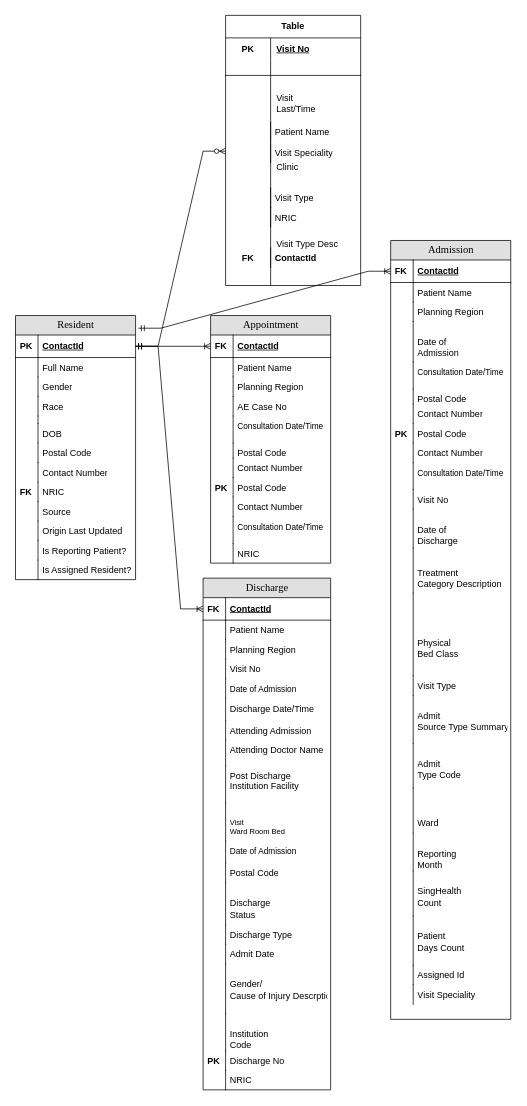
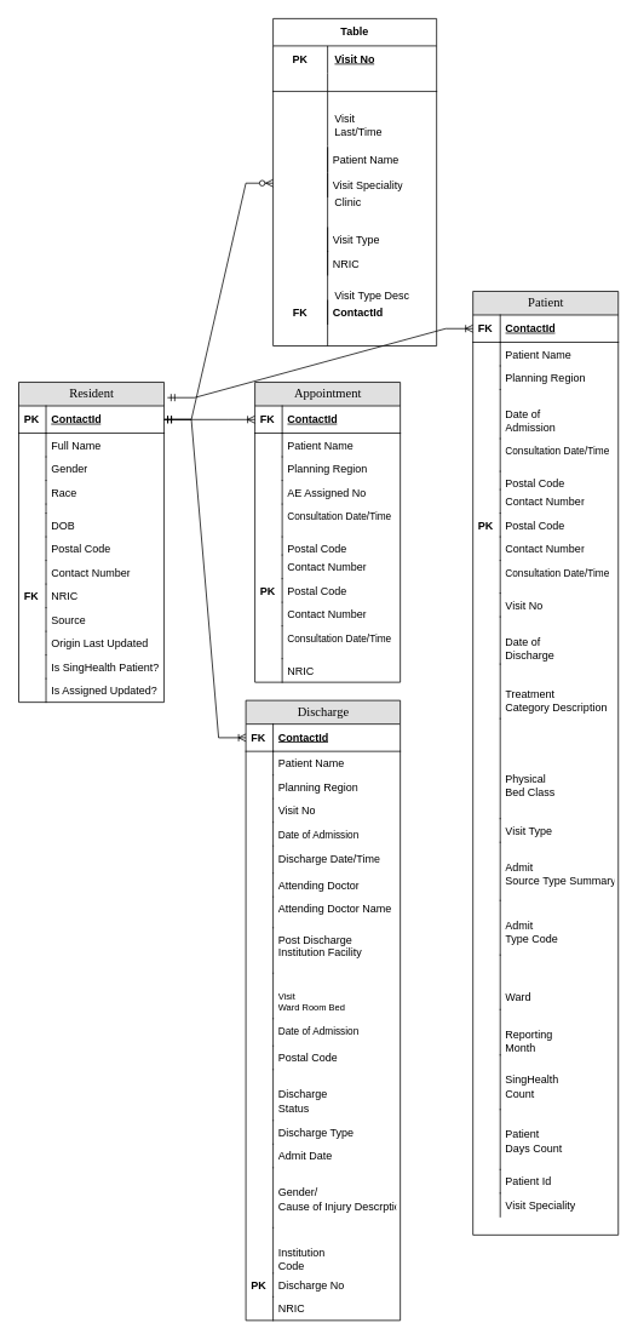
- <mxCell id="116" value="Admission" style="swimlane;html=1;fontStyle=0;childLayout=stackLayout;horizontal=1;startSize=26;fillColor=#e0e0e0;horizontalStack=0;resizeParent=1;resizeLast=0;collapsible=1;marginBottom=0;swimlaneFillColor=#ffffff;align=center;rounded=0;shadow=0;comic=0;labelBackgroundColor=none;strokeWidth=1;fontFamily=Verdana;fontSize=14" vertex="1" parent="1"><mxGeometry x="520" y="320" width="160" height="1038" as="geometry" /></mxCell>
+ <mxCell id="116" value="Patient" style="swimlane;html=1;fontStyle=0;childLayout=stackLayout;horizontal=1;startSize=26;fillColor=#e0e0e0;horizontalStack=0;resizeParent=1;resizeLast=0;collapsible=1;marginBottom=0;swimlaneFillColor=#ffffff;align=center;rounded=0;shadow=0;comic=0;labelBackgroundColor=none;strokeWidth=1;fontFamily=Verdana;fontSize=14" vertex="1" parent="1"><mxGeometry x="520" y="320" width="160" height="1038" as="geometry" /></mxCell>
- <mxCell id="36" value="AE Case No" style="shape=partialRectangle;top=0;left=0;right=0;bottom=0;html=1;align=left;verticalAlign=top;fillColor=none;spacingLeft=34;spacingRight=4;whiteSpace=wrap;overflow=hidden;rotatable=0;points=[[0,0.5],[1,0.5]];portConstraint=eastwest;dropTarget=0;" vertex="1" parent="29"><mxGeometry y="108" width="160" height="26" as="geometry" /></mxCell>
+ <mxCell id="36" value="AE Assigned No" style="shape=partialRectangle;top=0;left=0;right=0;bottom=0;html=1;align=left;verticalAlign=top;fillColor=none;spacingLeft=34;spacingRight=4;whiteSpace=wrap;overflow=hidden;rotatable=0;points=[[0,0.5],[1,0.5]];portConstraint=eastwest;dropTarget=0;" vertex="1" parent="29"><mxGeometry y="108" width="160" height="26" as="geometry" /></mxCell>
- <mxCell id="25" value="Is Reporting Patient?" style="shape=partialRectangle;top=0;left=0;right=0;bottom=0;html=1;align=left;verticalAlign=top;fillColor=none;spacingLeft=34;spacingRight=4;whiteSpace=wrap;overflow=hidden;rotatable=0;points=[[0,0.5],[1,0.5]];portConstraint=eastwest;dropTarget=0;" vertex="1" parent="2"><mxGeometry y="300" width="160" height="26" as="geometry" /></mxCell>
+ <mxCell id="25" value="Is SingHealth Patient?" style="shape=partialRectangle;top=0;left=0;right=0;bottom=0;html=1;align=left;verticalAlign=top;fillColor=none;spacingLeft=34;spacingRight=4;whiteSpace=wrap;overflow=hidden;rotatable=0;points=[[0,0.5],[1,0.5]];portConstraint=eastwest;dropTarget=0;" vertex="1" parent="2"><mxGeometry y="300" width="160" height="26" as="geometry" /></mxCell>
- <mxCell id="27" value="Is Assigned Resident?" style="shape=partialRectangle;top=0;left=0;right=0;bottom=0;html=1;align=left;verticalAlign=top;fillColor=none;spacingLeft=34;spacingRight=4;whiteSpace=wrap;overflow=hidden;rotatable=0;points=[[0,0.5],[1,0.5]];portConstraint=eastwest;dropTarget=0;" vertex="1" parent="2"><mxGeometry y="326" width="160" height="26" as="geometry" /></mxCell>
+ <mxCell id="27" value="Is Assigned Updated?" style="shape=partialRectangle;top=0;left=0;right=0;bottom=0;html=1;align=left;verticalAlign=top;fillColor=none;spacingLeft=34;spacingRight=4;whiteSpace=wrap;overflow=hidden;rotatable=0;points=[[0,0.5],[1,0.5]];portConstraint=eastwest;dropTarget=0;" vertex="1" parent="2"><mxGeometry y="326" width="160" height="26" as="geometry" /></mxCell>
- <mxCell id="65" value="Attending Admission" style="shape=partialRectangle;top=0;left=0;right=0;bottom=0;html=1;align=left;verticalAlign=top;fillColor=none;spacingLeft=34;spacingRight=4;whiteSpace=wrap;overflow=hidden;rotatable=0;points=[[0,0.5],[1,0.5]];portConstraint=eastwest;dropTarget=0;" vertex="1" parent="52"><mxGeometry y="190" width="170" height="26" as="geometry" /></mxCell>
+ <mxCell id="65" value="Attending Doctor" style="shape=partialRectangle;top=0;left=0;right=0;bottom=0;html=1;align=left;verticalAlign=top;fillColor=none;spacingLeft=34;spacingRight=4;whiteSpace=wrap;overflow=hidden;rotatable=0;points=[[0,0.5],[1,0.5]];portConstraint=eastwest;dropTarget=0;" vertex="1" parent="52"><mxGeometry y="190" width="170" height="26" as="geometry" /></mxCell>
- <mxCell id="159" value="Assigned Id" style="shape=partialRectangle;top=0;left=0;right=0;bottom=0;html=1;align=left;verticalAlign=top;fillColor=none;spacingLeft=34;spacingRight=4;whiteSpace=wrap;overflow=hidden;rotatable=0;points=[[0,0.5],[1,0.5]];portConstraint=eastwest;dropTarget=0;" vertex="1" parent="116"><mxGeometry y="966" width="160" height="26" as="geometry" /></mxCell>
+ <mxCell id="159" value="Patient Id" style="shape=partialRectangle;top=0;left=0;right=0;bottom=0;html=1;align=left;verticalAlign=top;fillColor=none;spacingLeft=34;spacingRight=4;whiteSpace=wrap;overflow=hidden;rotatable=0;points=[[0,0.5],[1,0.5]];portConstraint=eastwest;dropTarget=0;" vertex="1" parent="116"><mxGeometry y="966" width="160" height="26" as="geometry" /></mxCell>
